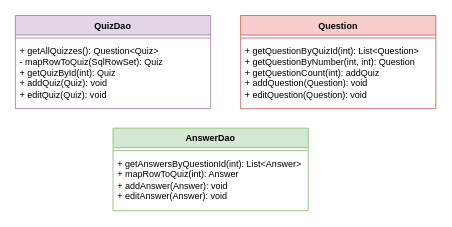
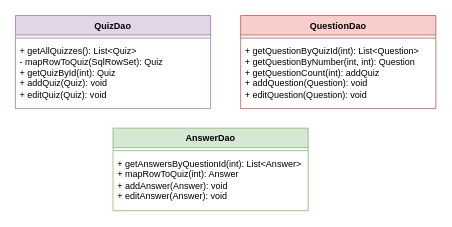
- <mxCell id="5" value="Question" style="swimlane;fontStyle=1;align=center;verticalAlign=top;childLayout=stackLayout;horizontal=1;startSize=26;horizontalStack=0;resizeParent=1;resizeParentMax=0;resizeLast=0;collapsible=1;marginBottom=0;whiteSpace=wrap;html=1;fillColor=#f8cecc;strokeColor=#b85450;" parent="1" vertex="1"><mxGeometry x="320" y="20" width="260" height="124" as="geometry" /></mxCell>
+ <mxCell id="5" value="QuestionDao" style="swimlane;fontStyle=1;align=center;verticalAlign=top;childLayout=stackLayout;horizontal=1;startSize=26;horizontalStack=0;resizeParent=1;resizeParentMax=0;resizeLast=0;collapsible=1;marginBottom=0;whiteSpace=wrap;html=1;fillColor=#f8cecc;strokeColor=#b85450;" parent="1" vertex="1"><mxGeometry x="320" y="20" width="260" height="124" as="geometry" /></mxCell>
- <mxCell id="4" value="+ getAllQuizzes(): Question&amp;lt;Quiz&amp;gt;&lt;div&gt;- mapRowToQuiz(SqlRowSet): Quiz&lt;/div&gt;&lt;div&gt;+ getQuizById(int): Quiz&lt;/div&gt;&lt;div&gt;+ addQuiz(Quiz): void&lt;/div&gt;&lt;div&gt;+ editQuiz(Quiz): void&lt;/div&gt;" style="text;strokeColor=none;fillColor=none;align=left;verticalAlign=top;spacingLeft=4;spacingRight=4;overflow=hidden;rotatable=0;points=[[0,0.5],[1,0.5]];portConstraint=eastwest;whiteSpace=wrap;html=1;" parent="2" vertex="1"><mxGeometry y="34" width="260" height="90" as="geometry" /></mxCell>
+ <mxCell id="4" value="+ getAllQuizzes(): List&amp;lt;Quiz&amp;gt;&lt;div&gt;- mapRowToQuiz(SqlRowSet): Quiz&lt;/div&gt;&lt;div&gt;+ getQuizById(int): Quiz&lt;/div&gt;&lt;div&gt;+ addQuiz(Quiz): void&lt;/div&gt;&lt;div&gt;+ editQuiz(Quiz): void&lt;/div&gt;" style="text;strokeColor=none;fillColor=none;align=left;verticalAlign=top;spacingLeft=4;spacingRight=4;overflow=hidden;rotatable=0;points=[[0,0.5],[1,0.5]];portConstraint=eastwest;whiteSpace=wrap;html=1;" parent="2" vertex="1"><mxGeometry y="34" width="260" height="90" as="geometry" /></mxCell>
